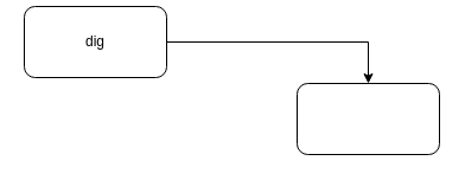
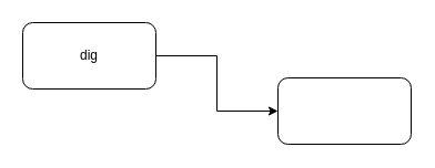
- <mxCell id="3" value="dig" style="rounded=1;whiteSpace=wrap;html=1;" vertex="1" parent="1"><mxGeometry x="20" y="5" width="120" height="60" as="geometry" /></mxCell>
+ <mxCell id="3" value="dig" style="rounded=1;whiteSpace=wrap;html=1;" vertex="1" parent="1"><mxGeometry x="20" y="20" width="120" height="60" as="geometry" /></mxCell>
